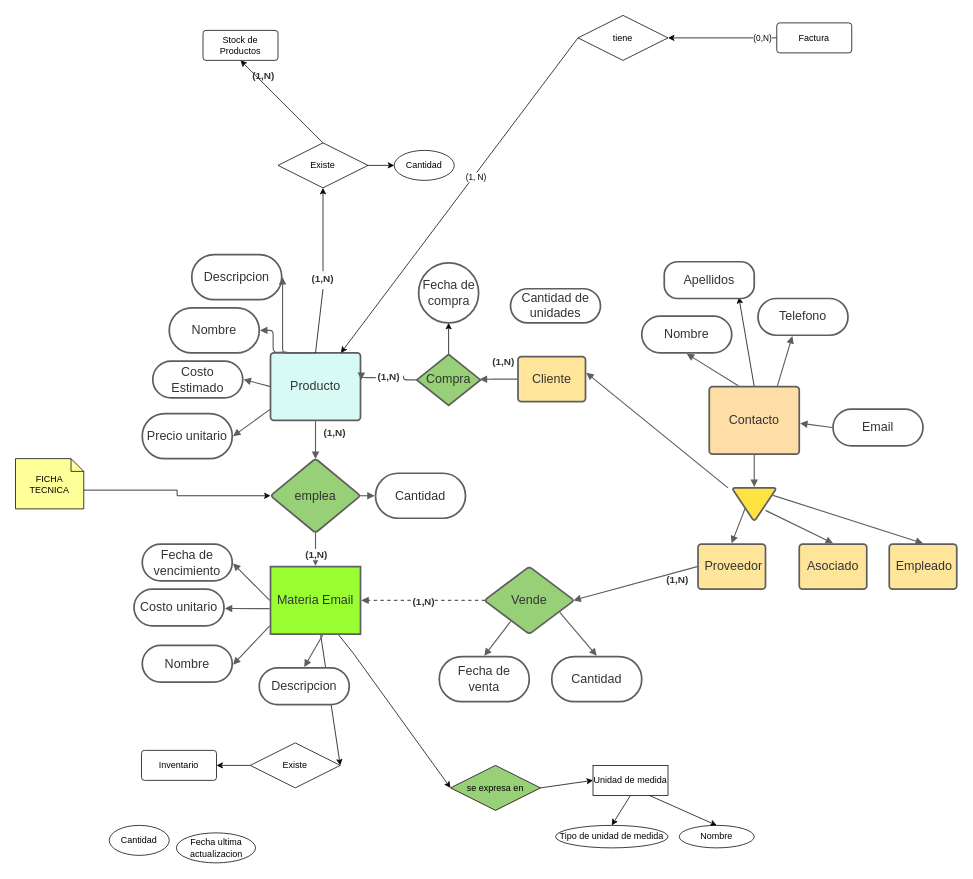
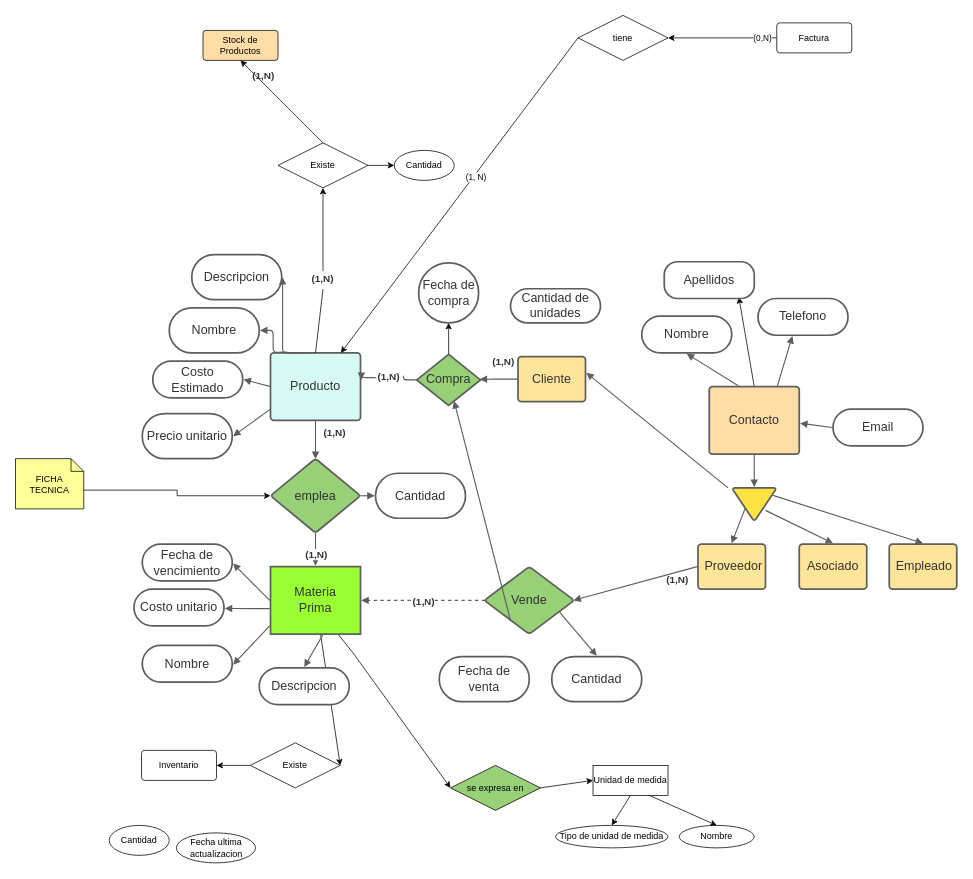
- <mxCell id="71" value="Stock de Productos" style="rounded=1;arcSize=10;whiteSpace=wrap;html=1;align=center;" vertex="1" parent="1"><mxGeometry x="270" y="40" width="100" height="40" as="geometry" /></mxCell>
+ <mxCell id="71" value="Stock de Productos" style="rounded=1;arcSize=10;whiteSpace=wrap;html=1;align=center;fillColor=#ffdda6;" vertex="1" parent="1"><mxGeometry x="270" y="40" width="100" height="40" as="geometry" /></mxCell>
- <mxCell id="6" value="Materia Email" style="html=1;overflow=block;blockSpacing=1;whiteSpace=wrap;fontSize=16.7;fontColor=#333333;align=center;spacing=9;strokeColor=#5e5e5e;strokeOpacity=100;fillOpacity=100;rounded=1;absoluteArcSize=1;arcSize=0;fillColor=#99FF33;strokeWidth=2.3;lucidId=VLwDg9uvOJUn;" vertex="1" parent="1"><mxGeometry x="360" y="755" width="120" height="90" as="geometry" /></mxCell>
+ <mxCell id="6" value="Materia Prima" style="html=1;overflow=block;blockSpacing=1;whiteSpace=wrap;fontSize=16.7;fontColor=#333333;align=center;spacing=9;strokeColor=#5e5e5e;strokeOpacity=100;fillOpacity=100;rounded=1;absoluteArcSize=1;arcSize=0;fillColor=#99FF33;strokeWidth=2.3;lucidId=VLwDg9uvOJUn;" vertex="1" parent="1"><mxGeometry x="360" y="755" width="120" height="90" as="geometry" /></mxCell>
- <mxCell id="58" value="" style="html=1;jettySize=18;whiteSpace=wrap;fontSize=13;strokeColor=#5E5E5E;strokeWidth=1.5;rounded=1;arcSize=12;startArrow=none;endArrow=block;endFill=1;exitX=0.294;exitY=0.81;exitPerimeter=0;entryX=0.5;entryY=-0.019;entryPerimeter=0;lucidId=Y~wDlDKpukau;" edge="1" parent="1" source="50" target="59"><mxGeometry width="100" height="100" relative="1" as="geometry" /></mxCell>
+ <mxCell id="58" value="" style="html=1;jettySize=18;whiteSpace=wrap;fontSize=13;strokeColor=#5E5E5E;strokeWidth=1.5;rounded=1;arcSize=12;startArrow=none;endArrow=block;endFill=1;exitX=0.294;exitY=0.81;exitPerimeter=0;lucidId=Y~wDlDKpukau;" edge="1" parent="1" source="50" target="63"><mxGeometry width="100" height="100" relative="1" as="geometry" /></mxCell>
